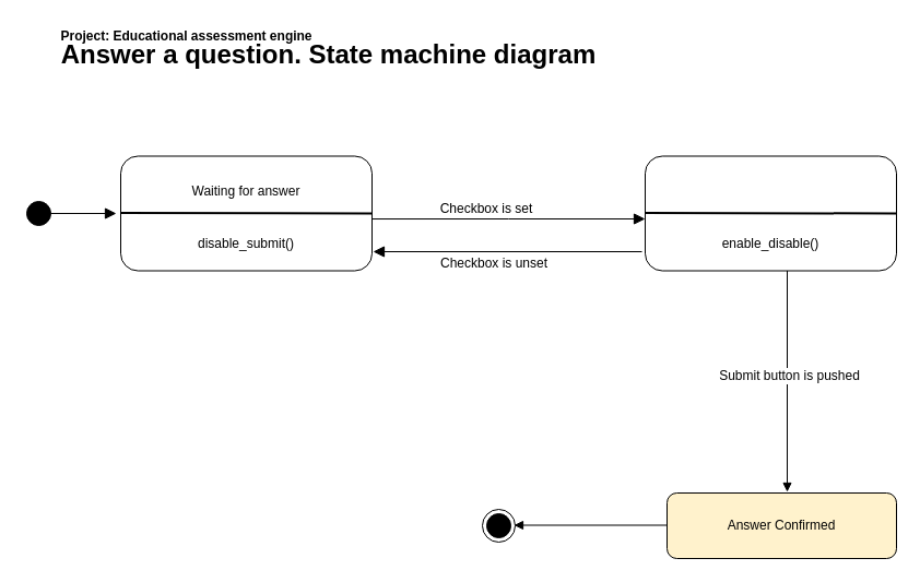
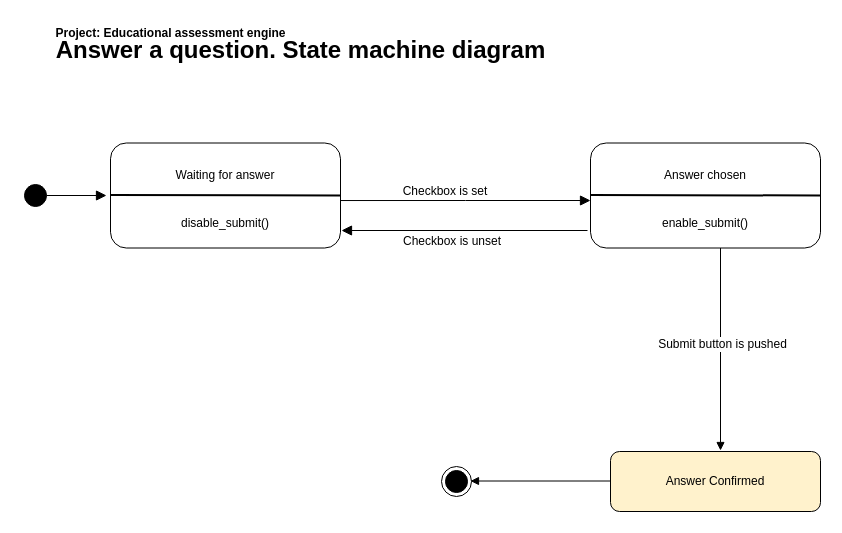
+ <mxCell id="16" value="Answer chosen" style="text;html=1;strokeColor=none;fillColor=none;align=center;verticalAlign=middle;whiteSpace=wrap;rounded=0;" vertex="1" parent="1"><mxGeometry x="620" y="160" width="170" height="30" as="geometry" /></mxCell>
- <mxCell id="17" value="enable_disable()" style="text;html=1;strokeColor=none;fillColor=none;align=center;verticalAlign=middle;whiteSpace=wrap;rounded=0;" vertex="1" parent="1"><mxGeometry x="620" y="208" width="170" height="30" as="geometry" /></mxCell>
+ <mxCell id="17" value="enable_submit()" style="text;html=1;strokeColor=none;fillColor=none;align=center;verticalAlign=middle;whiteSpace=wrap;rounded=0;" vertex="1" parent="1"><mxGeometry x="620" y="208" width="170" height="30" as="geometry" /></mxCell>
